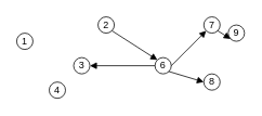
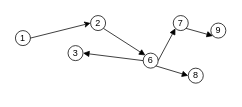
- <mxCell id="9" value="7" style="ellipse;whiteSpace=wrap;html=1;aspect=fixed;" vertex="1" parent="1"><mxGeometry x="250" y="20" width="20" height="20" as="geometry" /></mxCell>
+ <mxCell id="9" value="7" style="ellipse;whiteSpace=wrap;html=1;aspect=fixed;" vertex="1" parent="1"><mxGeometry x="230" y="20" width="20" height="20" as="geometry" /></mxCell>
+ <mxCell id="10" value="" style="endArrow=classic;html=1;exitX=1;exitY=0.5;exitDx=0;exitDy=0;rounded=0;entryX=0;entryY=0.5;entryDx=0;entryDy=0;endFill=1;" edge="1" parent="1" source="4" target="7"><mxGeometry width="50" height="50" relative="1" as="geometry"><mxPoint x="210" y="220" as="sourcePoint" /><mxPoint x="100" y="50" as="targetPoint" /></mxGeometry></mxCell>
- <mxCell id="2" value="3" style="ellipse;whiteSpace=wrap;html=1;aspect=fixed;" vertex="1" parent="1"><mxGeometry x="90" y="70" width="20" height="20" as="geometry" /></mxCell>
+ <mxCell id="2" value="3" style="ellipse;whiteSpace=wrap;html=1;aspect=fixed;" vertex="1" parent="1"><mxGeometry x="90" y="60" width="20" height="20" as="geometry" /></mxCell>
- <mxCell id="3" value="4" style="ellipse;whiteSpace=wrap;html=1;aspect=fixed;" vertex="1" parent="1"><mxGeometry x="60" y="100" width="20" height="20" as="geometry" /></mxCell>
